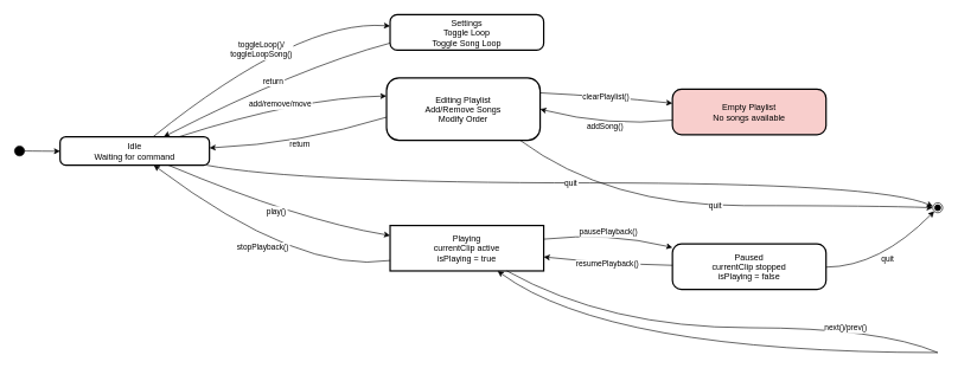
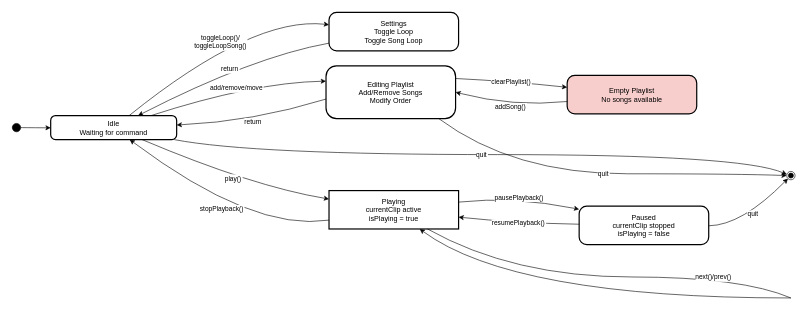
- <mxCell id="4" value="Settings&#10;Toggle Loop&#10;Toggle Song Loop" style="rounded=1;arcSize=20;strokeWidth=2" vertex="1" parent="1"><mxGeometry x="548" y="20" width="216" height="50" as="geometry" /></mxCell>
+ <mxCell id="4" value="Settings&#10;Toggle Loop&#10;Toggle Song Loop" style="rounded=1;arcSize=20;strokeWidth=2" vertex="1" parent="1"><mxGeometry x="548" y="20" width="216" height="64" as="geometry" /></mxCell>
- <mxCell id="8" value="Paused&#10;currentClip stopped&#10;isPlaying = false" style="rounded=1;arcSize=20;strokeWidth=2" vertex="1" parent="1"><mxGeometry x="945" y="343" width="216" height="64" as="geometry" /></mxCell>
+ <mxCell id="8" value="Paused&#10;currentClip stopped&#10;isPlaying = false" style="rounded=1;arcSize=20;strokeWidth=2" vertex="1" parent="1"><mxGeometry x="965" y="343" width="216" height="64" as="geometry" /></mxCell>
